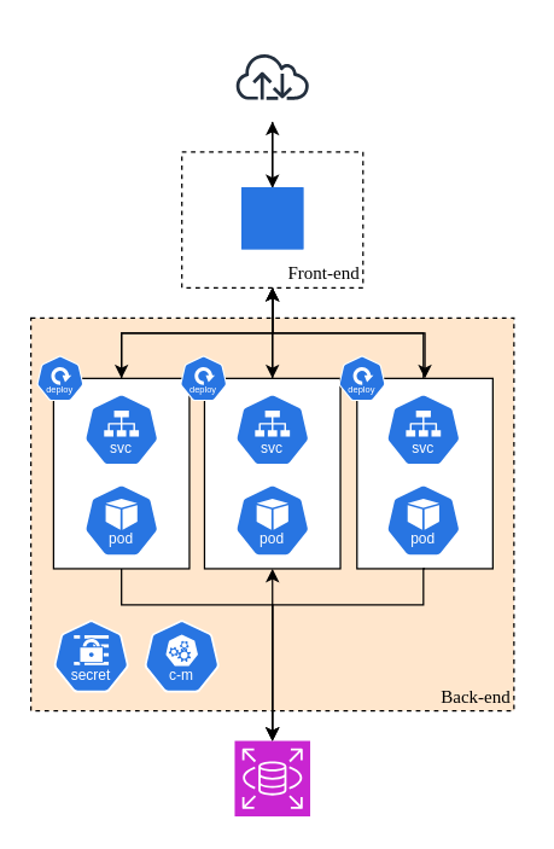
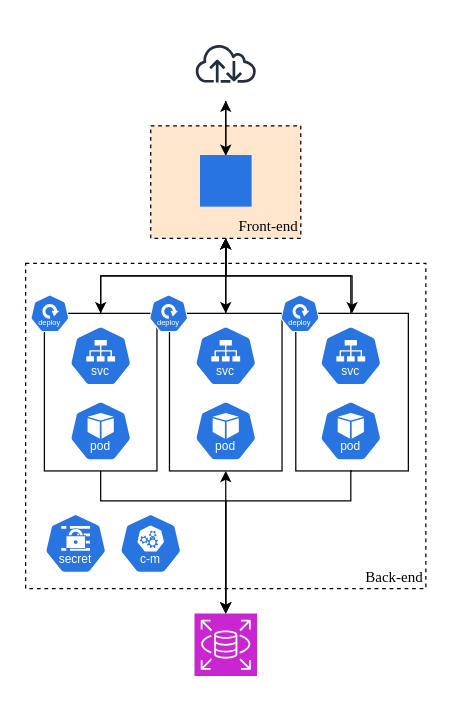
- <mxCell id="15" value="&lt;div&gt;&lt;font face=&quot;Tahoma&quot;&gt;Front-end&lt;/font&gt;&lt;/div&gt;" style="rounded=0;whiteSpace=wrap;html=1;dashed=1;verticalAlign=bottom;align=right;" parent="1" vertex="1"><mxGeometry x="120" y="100" width="120" height="90" as="geometry" /></mxCell>
+ <mxCell id="15" value="&lt;div&gt;&lt;font face=&quot;Tahoma&quot;&gt;Front-end&lt;/font&gt;&lt;/div&gt;" style="rounded=0;whiteSpace=wrap;html=1;dashed=1;verticalAlign=bottom;align=right;fillColor=#ffe6cc;" parent="1" vertex="1"><mxGeometry x="120" y="100" width="120" height="90" as="geometry" /></mxCell>
- <mxCell id="11" value="&lt;font face=&quot;Tahoma&quot;&gt;Back-end&lt;/font&gt;" style="rounded=0;whiteSpace=wrap;html=1;dashed=1;verticalAlign=bottom;align=right;fillColor=#ffe6cc;" parent="1" vertex="1"><mxGeometry x="20" y="210" width="320" height="260" as="geometry" /></mxCell>
+ <mxCell id="11" value="&lt;font face=&quot;Tahoma&quot;&gt;Back-end&lt;/font&gt;" style="rounded=0;whiteSpace=wrap;html=1;dashed=1;verticalAlign=bottom;align=right;" parent="1" vertex="1"><mxGeometry x="20" y="210" width="320" height="260" as="geometry" /></mxCell>
